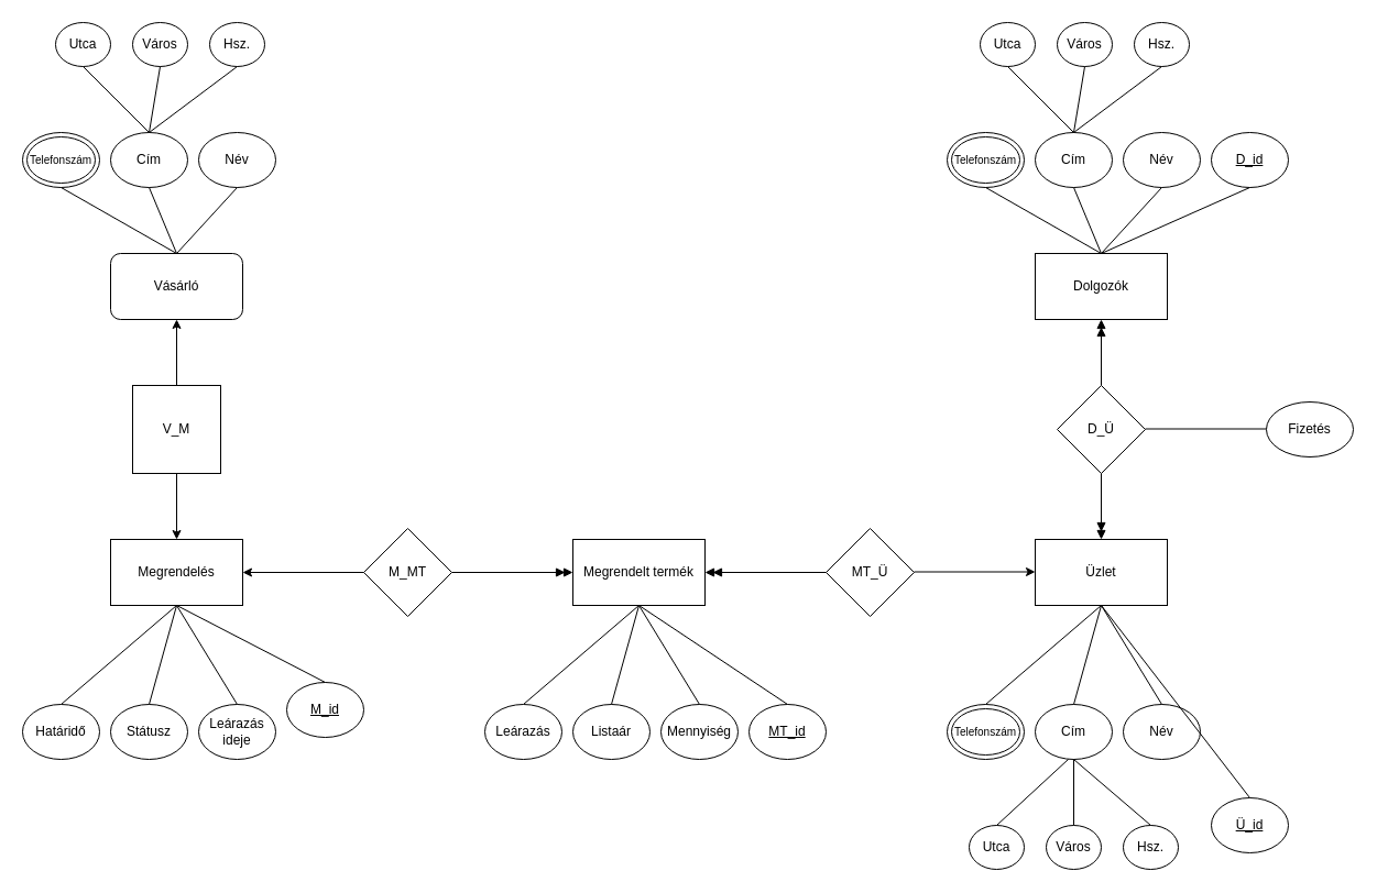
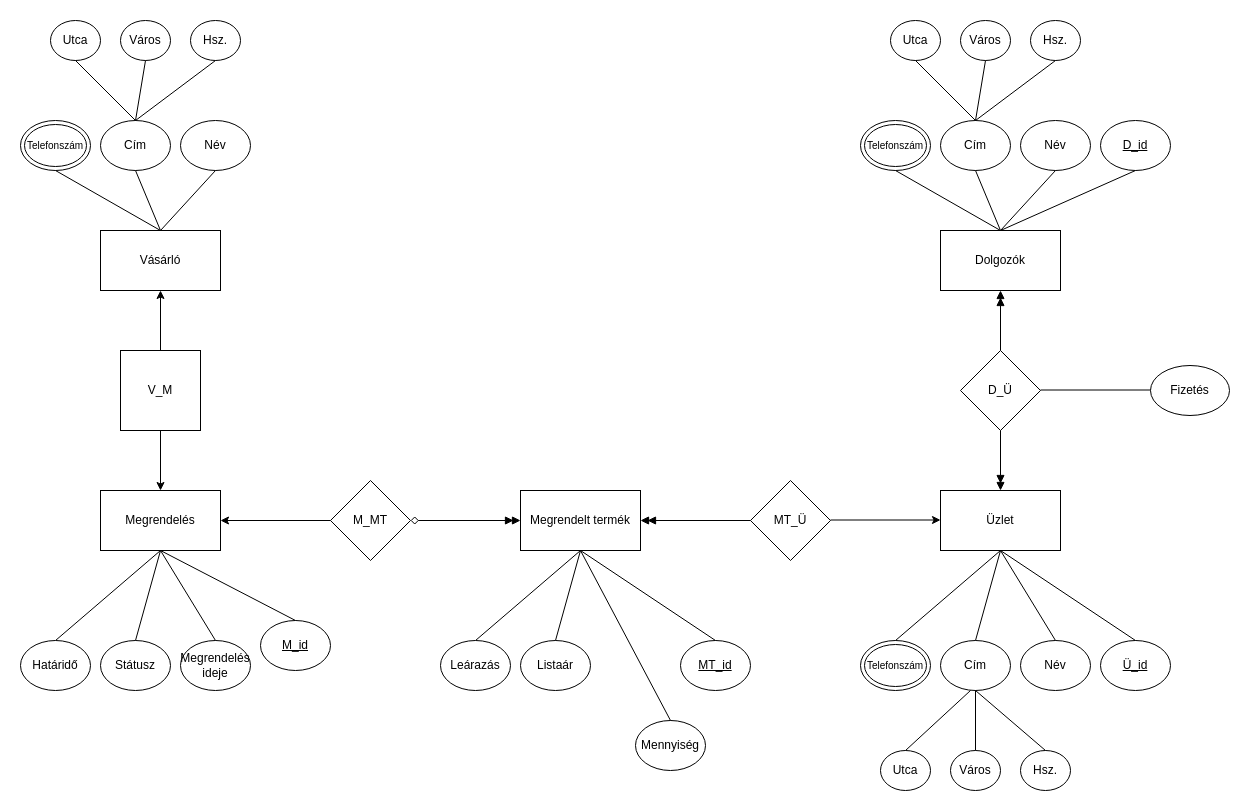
- <mxCell id="2" value="&lt;div&gt;Vásárló&lt;/div&gt;" style="whiteSpace=wrap;html=1;rounded=1;" parent="1" vertex="1"><mxGeometry x="100" y="230" width="120" height="60" as="geometry" /></mxCell>
+ <mxCell id="2" value="&lt;div&gt;Vásárló&lt;/div&gt;" style="rounded=0;whiteSpace=wrap;html=1;" parent="1" vertex="1"><mxGeometry x="100" y="230" width="120" height="60" as="geometry" /></mxCell>
- <mxCell id="4" value="" style="edgeStyle=orthogonalEdgeStyle;rounded=0;orthogonalLoop=1;jettySize=auto;html=1;startArrow=doubleBlock;startFill=1;endArrow=none;endFill=0;" parent="1" source="5" target="9" edge="1"><mxGeometry relative="1" as="geometry" /></mxCell>
+ <mxCell id="4" value="" style="edgeStyle=orthogonalEdgeStyle;rounded=0;orthogonalLoop=1;jettySize=auto;html=1;startArrow=doubleBlock;startFill=1;endArrow=diamond;endFill=0;" parent="1" source="5" target="9" edge="1"><mxGeometry relative="1" as="geometry" /></mxCell>
- <mxCell id="34" value="Leárazás ideje" style="ellipse;whiteSpace=wrap;html=1;" vertex="1" parent="1"><mxGeometry x="180" y="640" width="70" height="50" as="geometry" /></mxCell>
+ <mxCell id="34" value="Megrendelés ideje" style="ellipse;whiteSpace=wrap;html=1;" vertex="1" parent="1"><mxGeometry x="180" y="640" width="70" height="50" as="geometry" /></mxCell>
- <mxCell id="41" value="Mennyiség" style="ellipse;whiteSpace=wrap;html=1;" vertex="1" parent="1"><mxGeometry x="600" y="640" width="70" height="50" as="geometry" /></mxCell>
+ <mxCell id="41" value="Mennyiség" style="ellipse;whiteSpace=wrap;html=1;" vertex="1" parent="1"><mxGeometry x="635" y="720" width="70" height="50" as="geometry" /></mxCell>
- <mxCell id="47" value="&lt;u&gt;Ü_id&lt;/u&gt;" style="ellipse;whiteSpace=wrap;html=1;" vertex="1" parent="1"><mxGeometry x="1100" y="725" width="70" height="50" as="geometry" /></mxCell>
+ <mxCell id="47" value="&lt;u&gt;Ü_id&lt;/u&gt;" style="ellipse;whiteSpace=wrap;html=1;" vertex="1" parent="1"><mxGeometry x="1100" y="640" width="70" height="50" as="geometry" /></mxCell>
